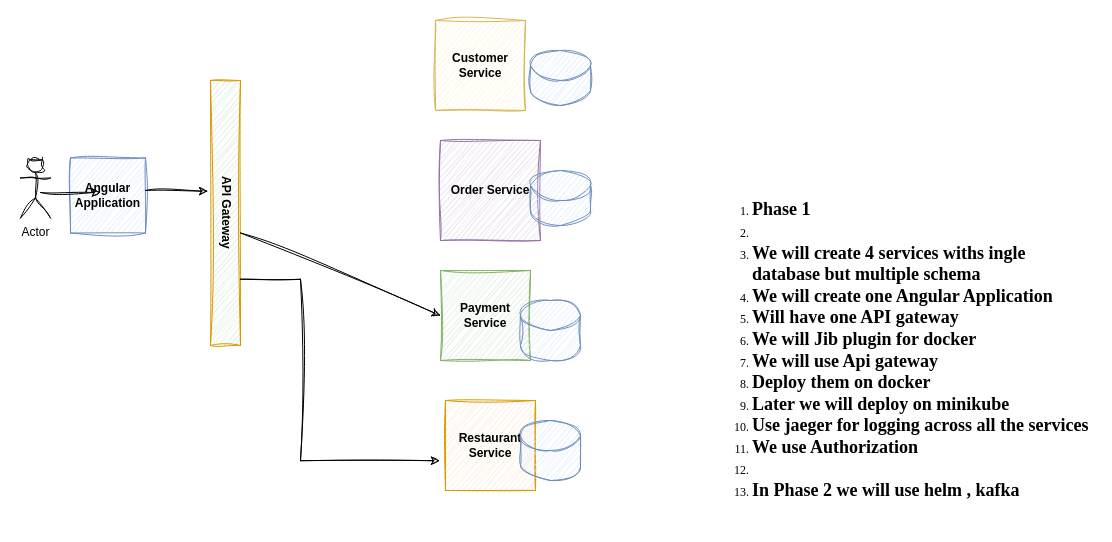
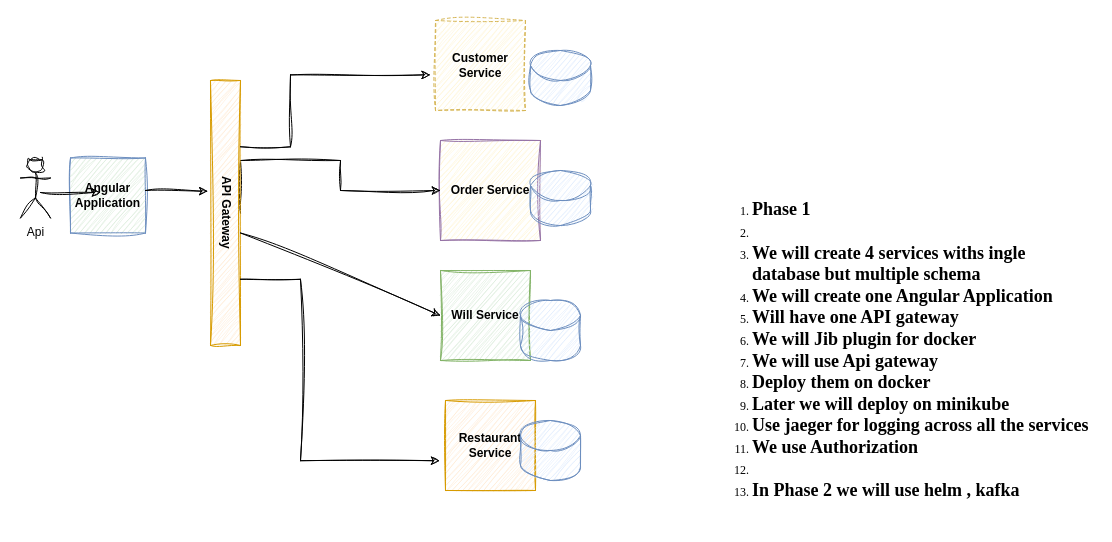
- <mxCell id="2" value="&lt;b&gt;Customer Service&lt;/b&gt;" style="whiteSpace=wrap;html=1;aspect=fixed;fillColor=#fff2cc;strokeColor=#d6b656;sketch=1;curveFitting=1;jiggle=2;" parent="1" vertex="1"><mxGeometry x="435" y="20" width="90" height="90" as="geometry" /></mxCell>
+ <mxCell id="2" value="&lt;b&gt;Customer Service&lt;/b&gt;" style="whiteSpace=wrap;html=1;aspect=fixed;fillColor=#fff2cc;strokeColor=#d6b656;sketch=1;curveFitting=1;jiggle=2;dashed=1;" parent="1" vertex="1"><mxGeometry x="435" y="20" width="90" height="90" as="geometry" /></mxCell>
+ <mxCell id="16" style="edgeStyle=orthogonalEdgeStyle;rounded=0;sketch=1;hachureGap=4;jiggle=2;curveFitting=1;orthogonalLoop=1;jettySize=auto;html=1;exitX=1;exitY=0.25;exitDx=0;exitDy=0;entryX=-0.059;entryY=0.604;entryDx=0;entryDy=0;entryPerimeter=0;fontFamily=Architects Daughter;fontSource=https%3A%2F%2Ffonts.googleapis.com%2Fcss%3Ffamily%3DArchitects%2BDaughter;" edge="1" parent="1" source="13" target="2"><mxGeometry relative="1" as="geometry"><Array as="points"><mxPoint x="290" y="146" /><mxPoint x="290" y="74" /></Array></mxGeometry></mxCell>
+ <mxCell id="12" style="edgeStyle=orthogonalEdgeStyle;rounded=0;sketch=1;hachureGap=4;jiggle=2;curveFitting=1;orthogonalLoop=1;jettySize=auto;html=1;exitX=1;exitY=0.5;exitDx=0;exitDy=0;fontFamily=Architects Daughter;fontSource=https%3A%2F%2Ffonts.googleapis.com%2Fcss%3Ffamily%3DArchitects%2BDaughter;" edge="1" parent="1" source="13" target="5"><mxGeometry relative="1" as="geometry"><Array as="points"><mxPoint x="240" y="160" /><mxPoint x="340" y="160" /><mxPoint x="340" y="190" /></Array></mxGeometry></mxCell>
- <mxCell id="5" value="&lt;b&gt;Order Service&lt;/b&gt;" style="whiteSpace=wrap;html=1;aspect=fixed;fillColor=#e1d5e7;strokeColor=#9673a6;sketch=1;curveFitting=1;jiggle=2;" parent="1" vertex="1"><mxGeometry x="440" y="140" width="100" height="100" as="geometry" /></mxCell>
+ <mxCell id="5" value="&lt;b&gt;Order Service&lt;/b&gt;" style="whiteSpace=wrap;html=1;aspect=fixed;fillColor=#fff2cc;strokeColor=#9673a6;sketch=1;curveFitting=1;jiggle=2;" parent="1" vertex="1"><mxGeometry x="440" y="140" width="100" height="100" as="geometry" /></mxCell>
- <mxCell id="9" value="&lt;div&gt;&lt;b&gt;&lt;br&gt;&lt;/b&gt;&lt;/div&gt;&lt;div&gt;&lt;b&gt;Angular Application&lt;/b&gt;&lt;/div&gt;&lt;div&gt;&lt;br&gt;&lt;/div&gt;" style="whiteSpace=wrap;html=1;aspect=fixed;fillColor=#dae8fc;strokeColor=#6c8ebf;sketch=1;curveFitting=1;jiggle=2;" parent="1" vertex="1"><mxGeometry x="70" y="157.5" width="75" height="75" as="geometry" /></mxCell>
+ <mxCell id="9" value="&lt;div&gt;&lt;b&gt;&lt;br&gt;&lt;/b&gt;&lt;/div&gt;&lt;div&gt;&lt;b&gt;Angular Application&lt;/b&gt;&lt;/div&gt;&lt;div&gt;&lt;br&gt;&lt;/div&gt;" style="whiteSpace=wrap;html=1;aspect=fixed;fillColor=#d5e8d4;strokeColor=#6c8ebf;sketch=1;curveFitting=1;jiggle=2;" parent="1" vertex="1"><mxGeometry x="70" y="157.5" width="75" height="75" as="geometry" /></mxCell>
- <mxCell id="13" value="&lt;b&gt;API Gateway&lt;/b&gt;" style="rounded=0;whiteSpace=wrap;html=1;fillColor=#d5e8d4;strokeColor=#d79b00;textDirection=vertical-rl;sketch=1;curveFitting=1;jiggle=2;" parent="1" vertex="1"><mxGeometry x="210" y="80" width="30" height="265" as="geometry" /></mxCell>
+ <mxCell id="13" value="&lt;b&gt;API Gateway&lt;/b&gt;" style="rounded=0;whiteSpace=wrap;html=1;fillColor=#ffe6cc;strokeColor=#d79b00;textDirection=vertical-rl;sketch=1;curveFitting=1;jiggle=2;" parent="1" vertex="1"><mxGeometry x="210" y="80" width="30" height="265" as="geometry" /></mxCell>
- <mxCell id="10" value="Actor" style="shape=umlActor;verticalLabelPosition=bottom;verticalAlign=top;html=1;outlineConnect=0;sketch=1;curveFitting=1;jiggle=2;" parent="1" vertex="1"><mxGeometry x="20" y="157.5" width="30" height="60" as="geometry" /></mxCell>
+ <mxCell id="10" value="Api" style="shape=umlActor;verticalLabelPosition=bottom;verticalAlign=top;html=1;outlineConnect=0;sketch=1;curveFitting=1;jiggle=2;" parent="1" vertex="1"><mxGeometry x="20" y="157.5" width="30" height="60" as="geometry" /></mxCell>
- <mxCell id="3" value="&lt;b&gt;Payment Service&lt;/b&gt;" style="whiteSpace=wrap;html=1;aspect=fixed;fillColor=#d5e8d4;strokeColor=#82b366;sketch=1;curveFitting=1;jiggle=2;" parent="1" vertex="1"><mxGeometry x="440" y="270" width="90" height="90" as="geometry" /></mxCell>
+ <mxCell id="3" value="&lt;b&gt;Will Service&lt;/b&gt;" style="whiteSpace=wrap;html=1;aspect=fixed;fillColor=#d5e8d4;strokeColor=#82b366;sketch=1;curveFitting=1;jiggle=2;" parent="1" vertex="1"><mxGeometry x="440" y="270" width="90" height="90" as="geometry" /></mxCell>
